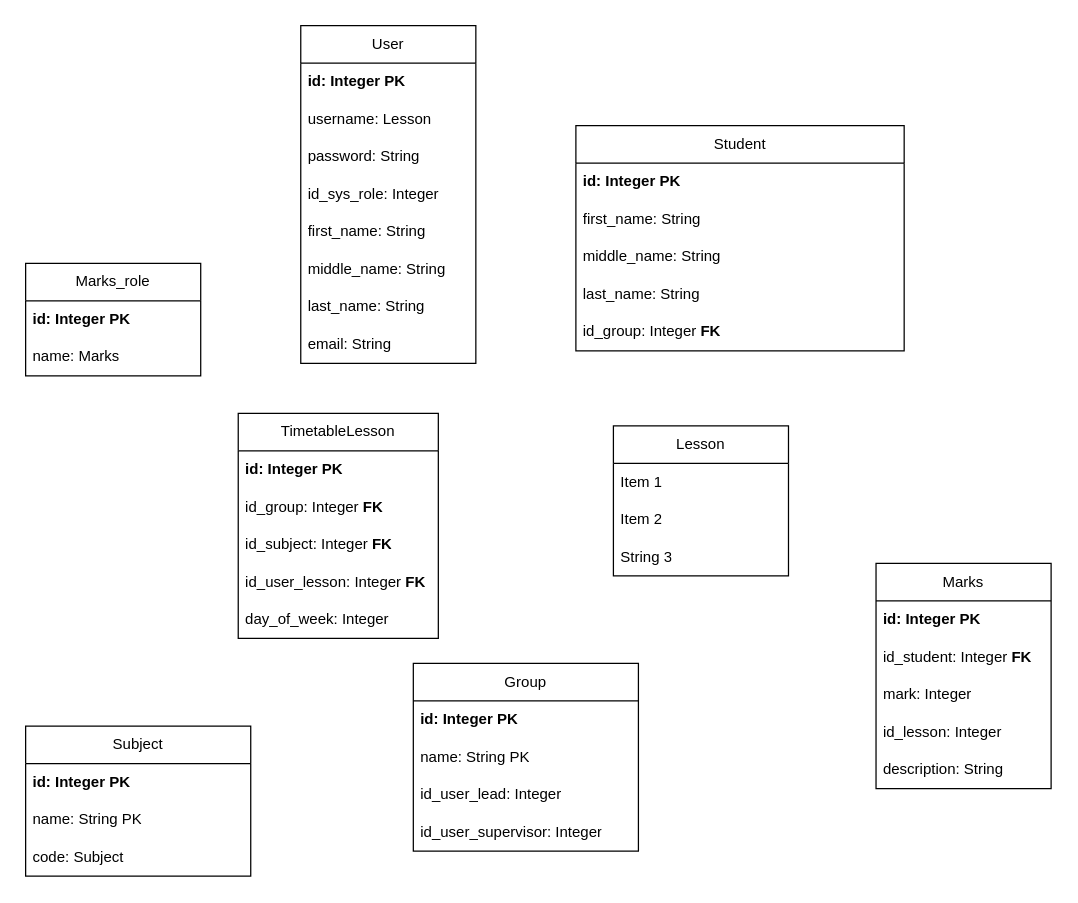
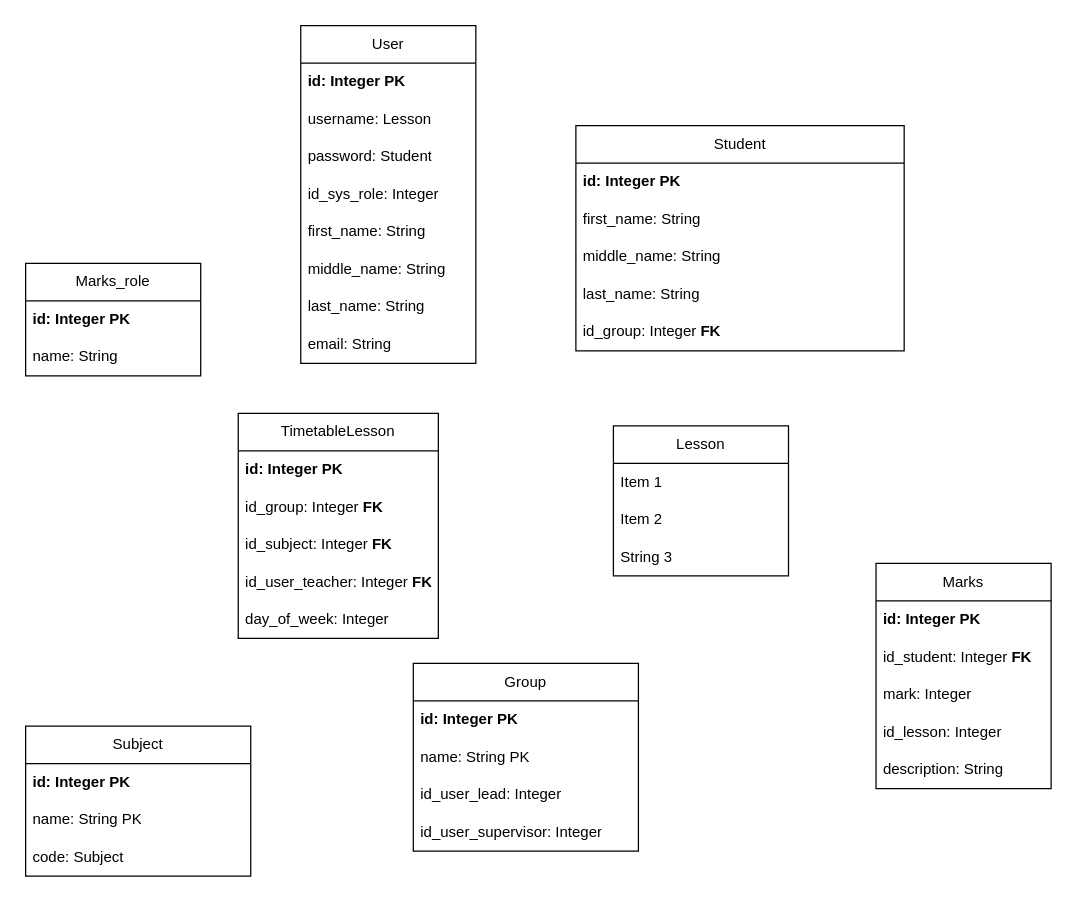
- <mxCell id="5" value="password: String" style="text;strokeColor=none;fillColor=none;align=left;verticalAlign=middle;spacingLeft=4;spacingRight=4;overflow=hidden;points=[[0,0.5],[1,0.5]];portConstraint=eastwest;rotatable=0;whiteSpace=wrap;html=1;" vertex="1" parent="2"><mxGeometry y="90" width="140" height="30" as="geometry" /></mxCell>
+ <mxCell id="5" value="password: Student" style="text;strokeColor=none;fillColor=none;align=left;verticalAlign=middle;spacingLeft=4;spacingRight=4;overflow=hidden;points=[[0,0.5],[1,0.5]];portConstraint=eastwest;rotatable=0;whiteSpace=wrap;html=1;" vertex="1" parent="2"><mxGeometry y="90" width="140" height="30" as="geometry" /></mxCell>
- <mxCell id="13" value="name: Marks" style="text;strokeColor=none;fillColor=none;align=left;verticalAlign=middle;spacingLeft=4;spacingRight=4;overflow=hidden;points=[[0,0.5],[1,0.5]];portConstraint=eastwest;rotatable=0;whiteSpace=wrap;html=1;" vertex="1" parent="11"><mxGeometry y="60" width="140" height="30" as="geometry" /></mxCell>
+ <mxCell id="13" value="name: String" style="text;strokeColor=none;fillColor=none;align=left;verticalAlign=middle;spacingLeft=4;spacingRight=4;overflow=hidden;points=[[0,0.5],[1,0.5]];portConstraint=eastwest;rotatable=0;whiteSpace=wrap;html=1;" vertex="1" parent="11"><mxGeometry y="60" width="140" height="30" as="geometry" /></mxCell>
- <mxCell id="18" value="id_user_lesson: Integer &lt;b&gt;FK&lt;/b&gt;" style="text;strokeColor=none;fillColor=none;align=left;verticalAlign=middle;spacingLeft=4;spacingRight=4;overflow=hidden;points=[[0,0.5],[1,0.5]];portConstraint=eastwest;rotatable=0;whiteSpace=wrap;html=1;" vertex="1" parent="14"><mxGeometry y="120" width="160" height="30" as="geometry" /></mxCell>
+ <mxCell id="18" value="id_user_teacher: Integer &lt;b&gt;FK&lt;/b&gt;" style="text;strokeColor=none;fillColor=none;align=left;verticalAlign=middle;spacingLeft=4;spacingRight=4;overflow=hidden;points=[[0,0.5],[1,0.5]];portConstraint=eastwest;rotatable=0;whiteSpace=wrap;html=1;" vertex="1" parent="14"><mxGeometry y="120" width="160" height="30" as="geometry" /></mxCell>
